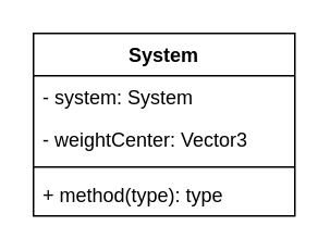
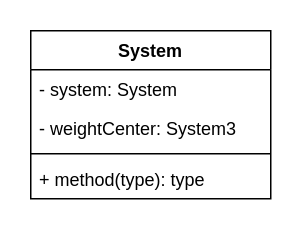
- <mxCell id="4" value="- weightCenter: Vector3" style="text;strokeColor=none;fillColor=none;align=left;verticalAlign=top;spacingLeft=4;spacingRight=4;overflow=hidden;rotatable=0;points=[[0,0.5],[1,0.5]];portConstraint=eastwest;" vertex="1" parent="2"><mxGeometry y="52" width="160" height="26" as="geometry" /></mxCell>
+ <mxCell id="4" value="- weightCenter: System3" style="text;strokeColor=none;fillColor=none;align=left;verticalAlign=top;spacingLeft=4;spacingRight=4;overflow=hidden;rotatable=0;points=[[0,0.5],[1,0.5]];portConstraint=eastwest;" vertex="1" parent="2"><mxGeometry y="52" width="160" height="26" as="geometry" /></mxCell>
